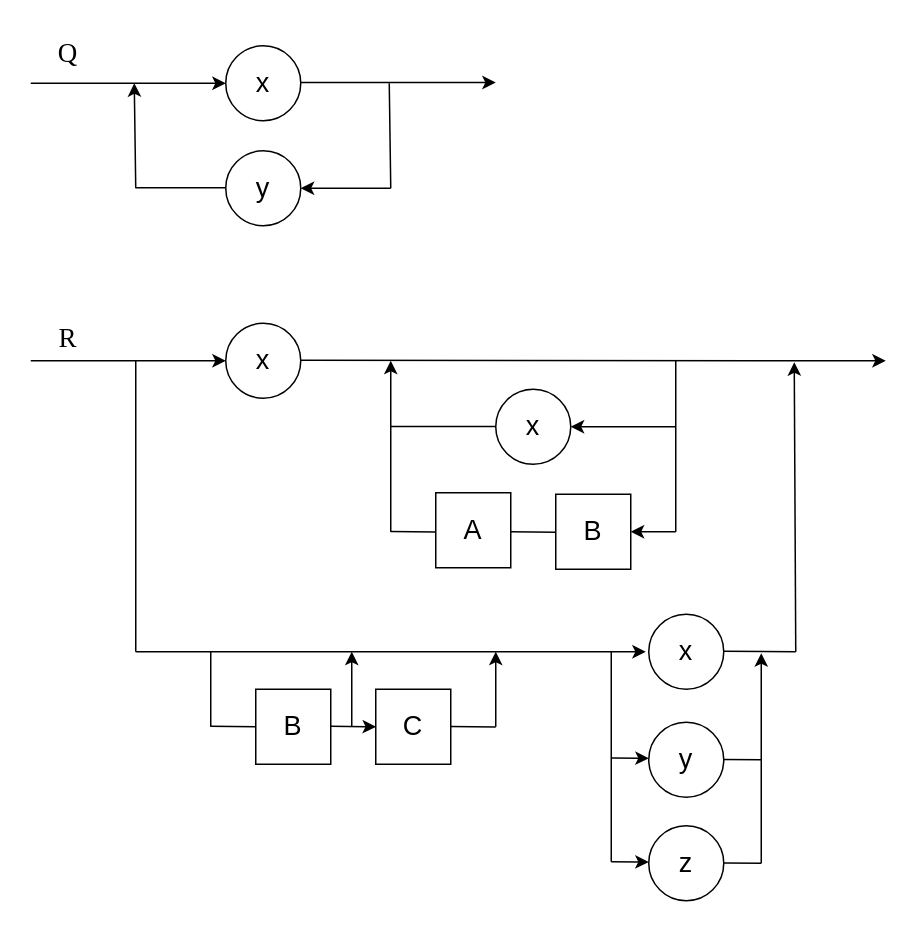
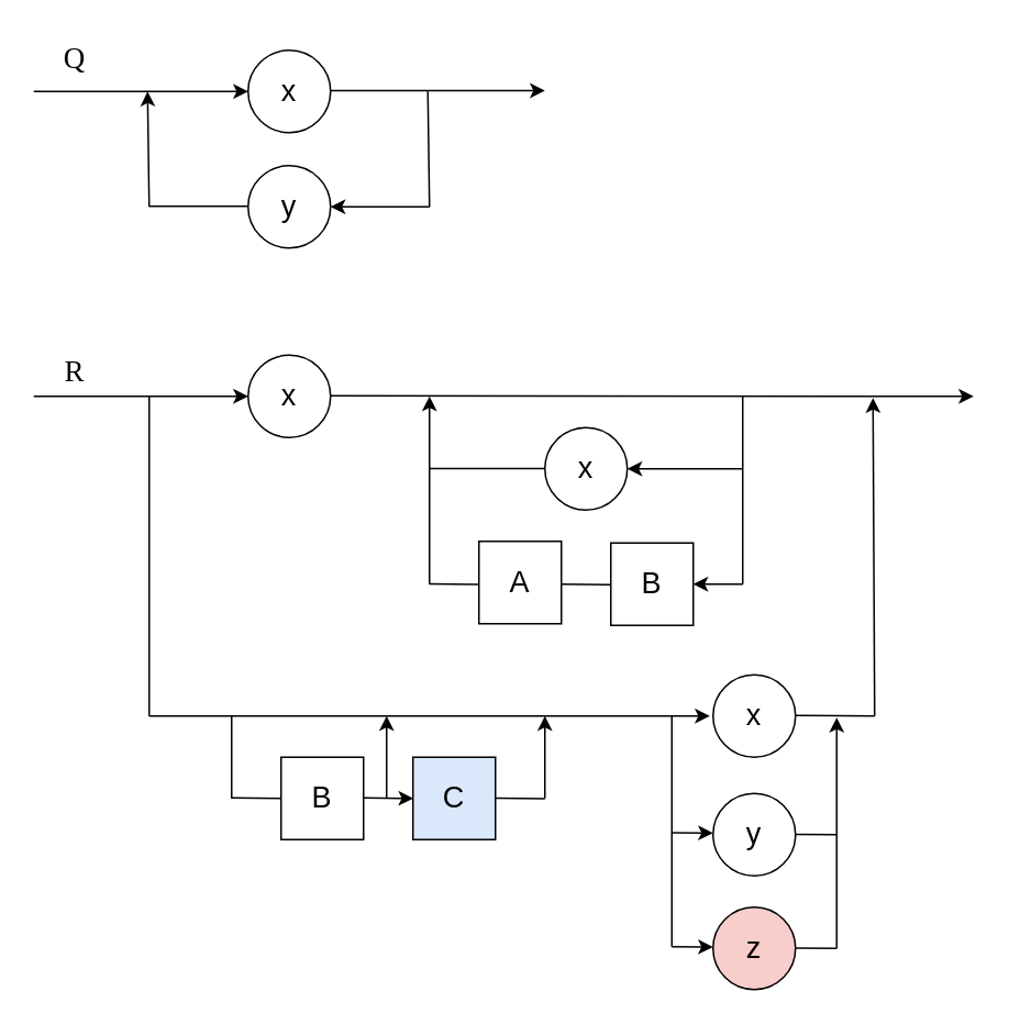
- <mxCell id="29" value="&lt;font style=&quot;font-size: 18px;&quot;&gt;C&lt;/font&gt;" style="rounded=0;whiteSpace=wrap;html=1;" vertex="1" parent="1"><mxGeometry x="250" y="459" width="50" height="50" as="geometry" /></mxCell>
+ <mxCell id="29" value="&lt;font style=&quot;font-size: 18px;&quot;&gt;C&lt;/font&gt;" style="rounded=0;whiteSpace=wrap;html=1;fillColor=#dae8fc;" vertex="1" parent="1"><mxGeometry x="250" y="459" width="50" height="50" as="geometry" /></mxCell>
- <mxCell id="7" value="&lt;font style=&quot;font-size: 18px;&quot;&gt;z&lt;/font&gt;" style="ellipse;whiteSpace=wrap;html=1;aspect=fixed;" vertex="1" parent="1"><mxGeometry x="432" y="550" width="50" height="50" as="geometry" /></mxCell>
+ <mxCell id="7" value="&lt;font style=&quot;font-size: 18px;&quot;&gt;z&lt;/font&gt;" style="ellipse;whiteSpace=wrap;html=1;aspect=fixed;fillColor=#f8cecc;" vertex="1" parent="1"><mxGeometry x="432" y="550" width="50" height="50" as="geometry" /></mxCell>
